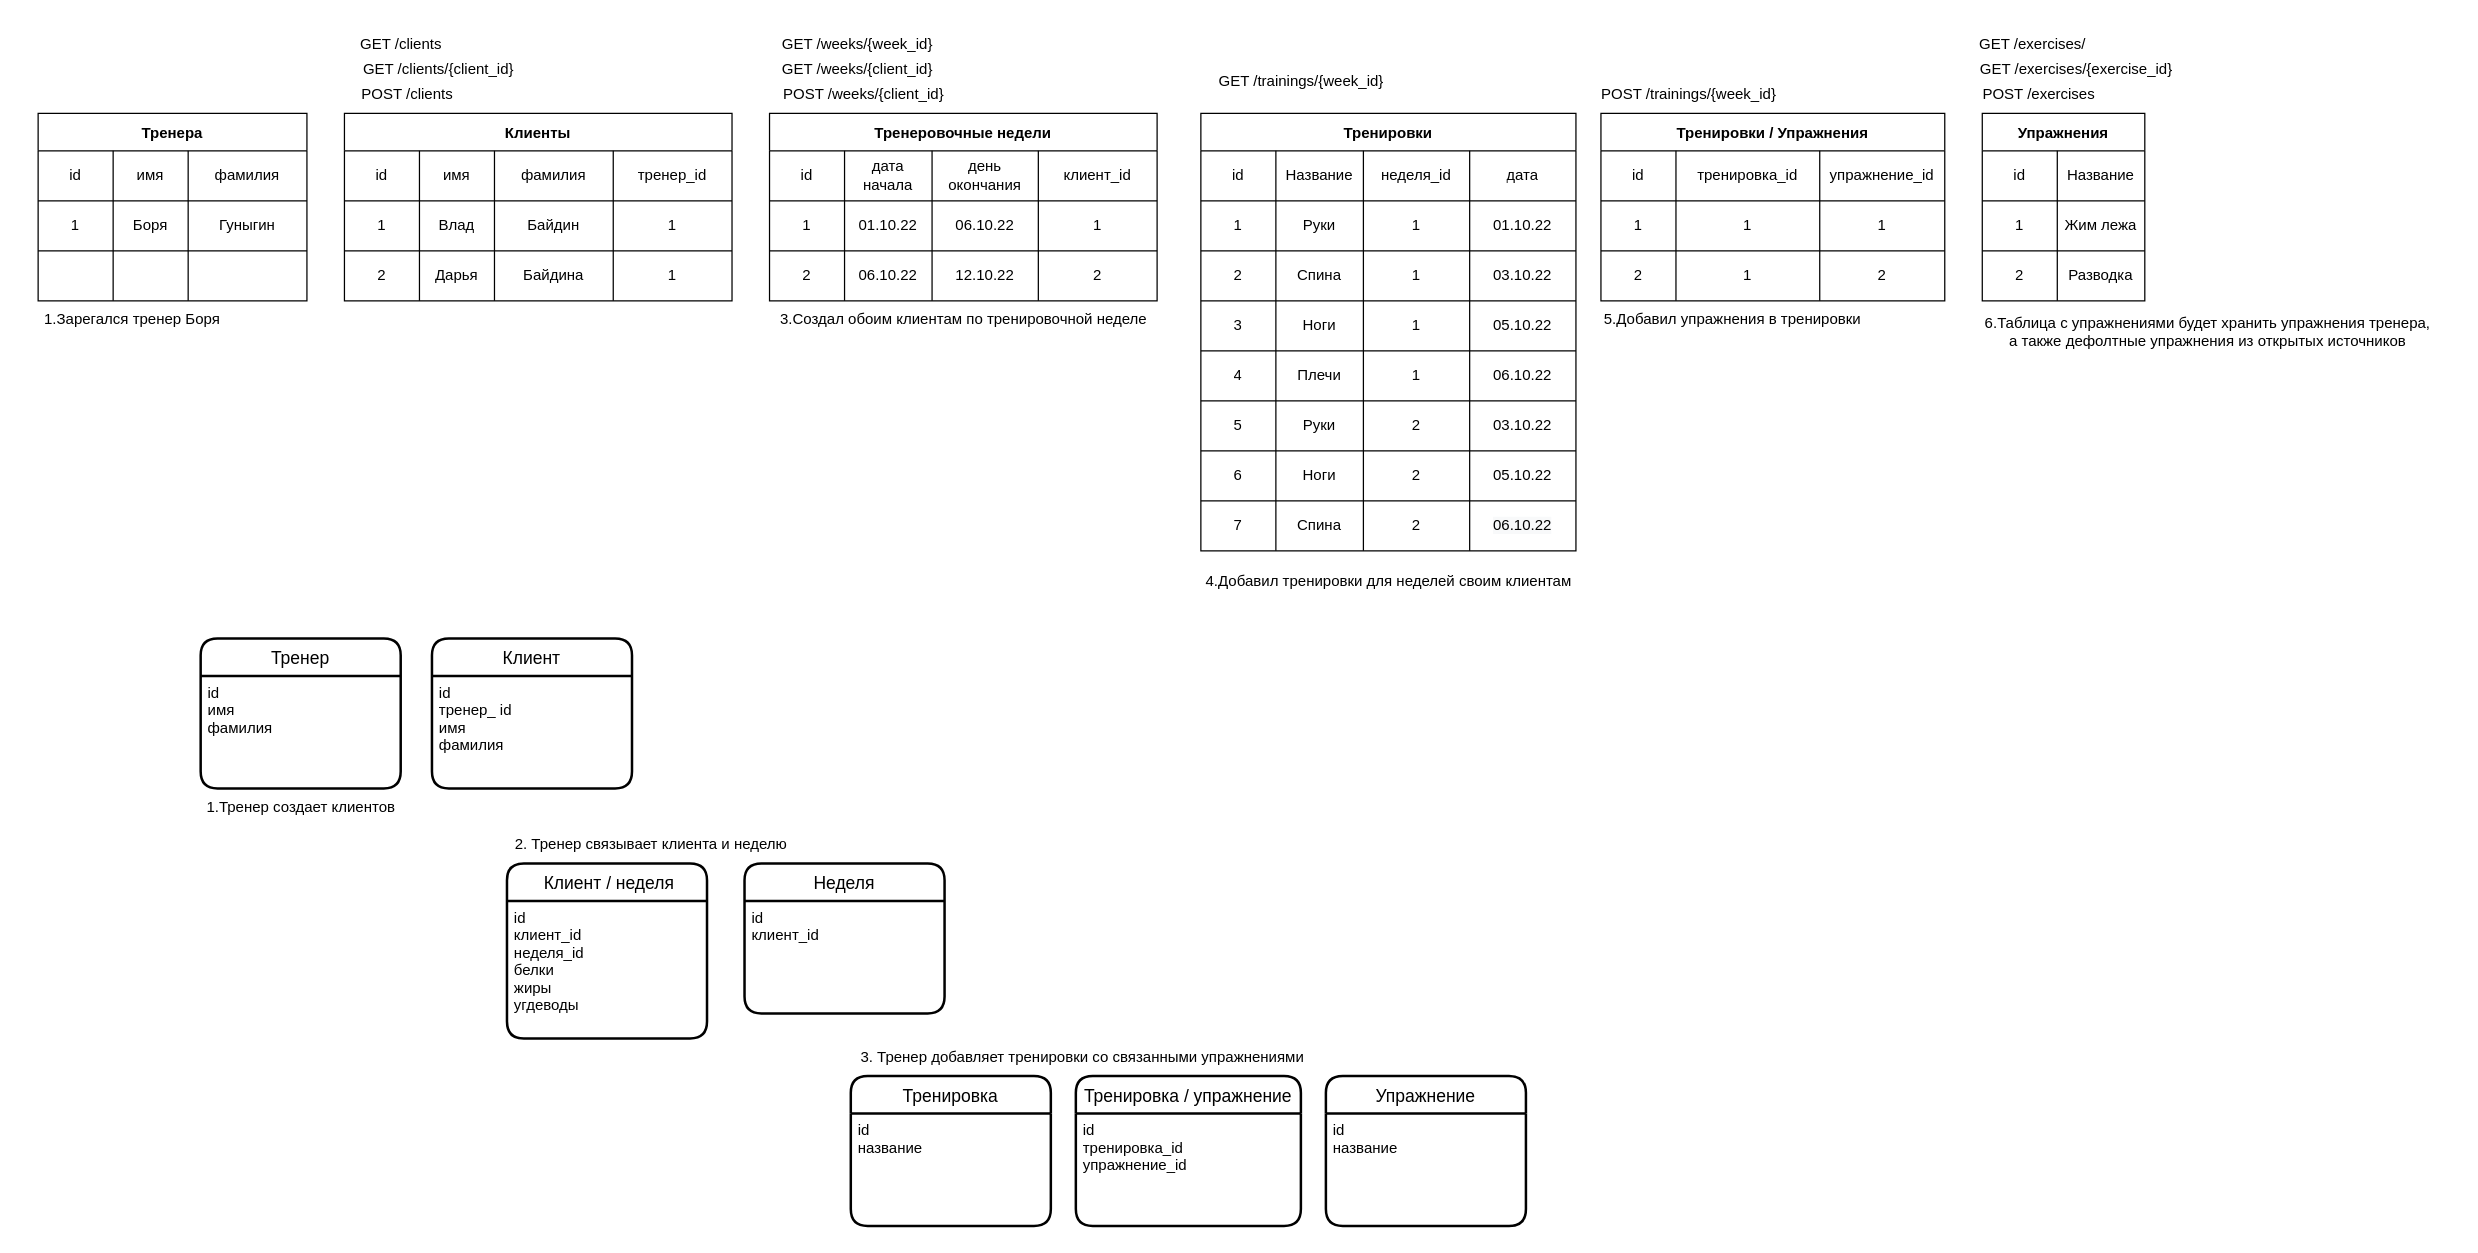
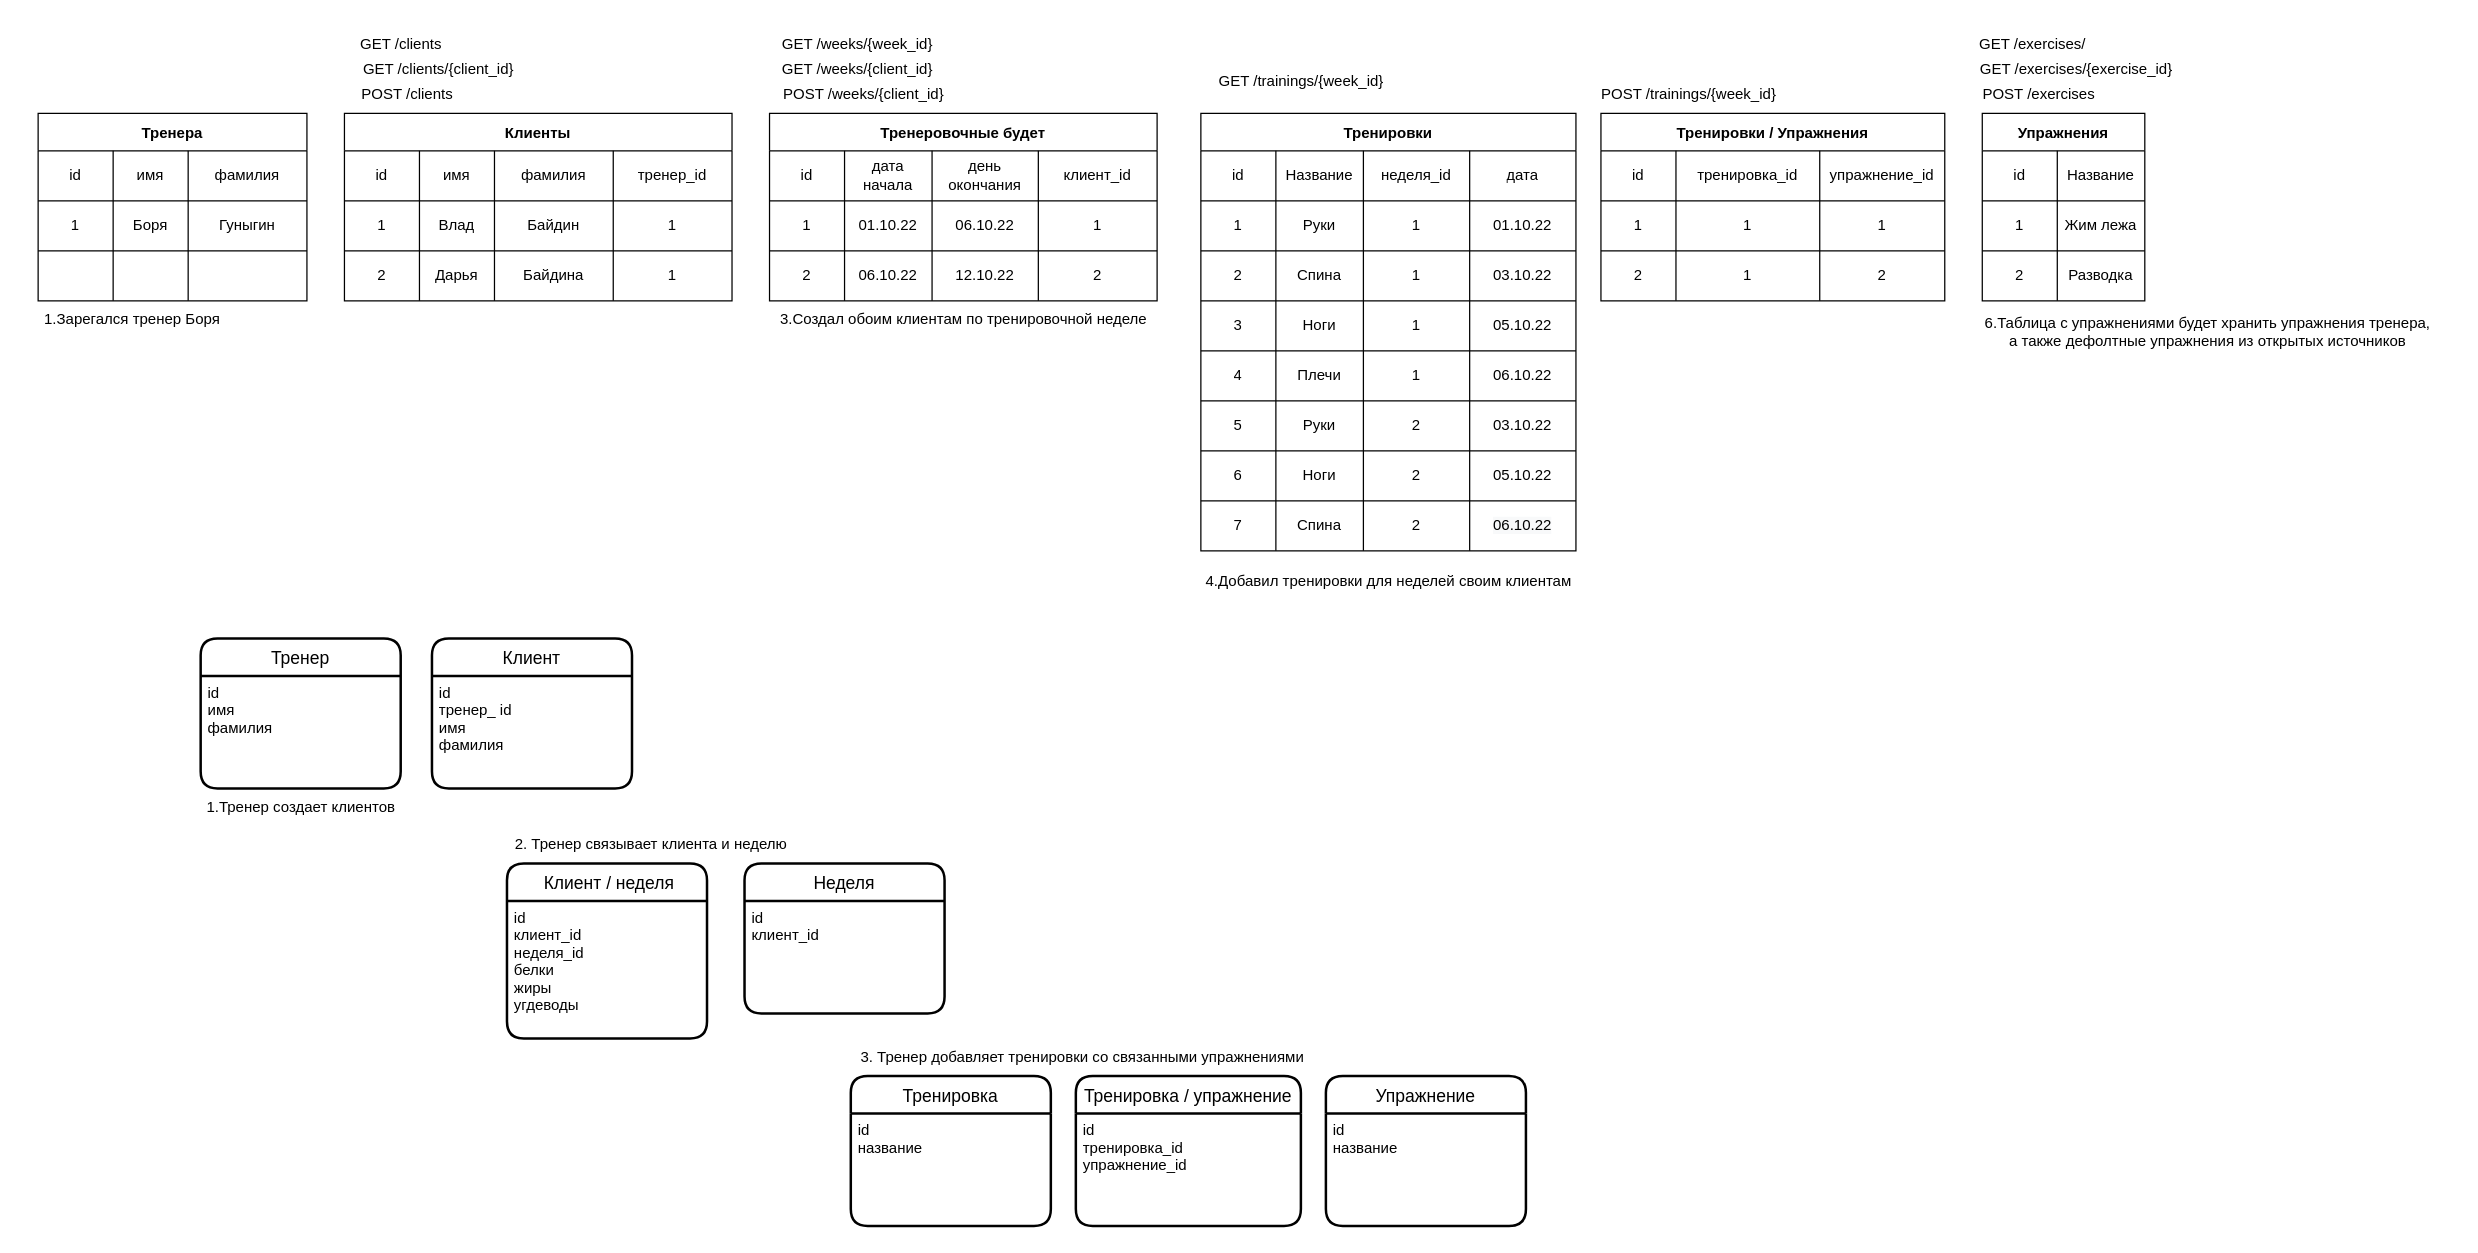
- <mxCell id="48" value="Тренеровочные недели" style="shape=table;startSize=30;container=1;collapsible=0;childLayout=tableLayout;fontStyle=1;align=center;" vertex="1" parent="1"><mxGeometry x="615" y="90" width="310" height="150" as="geometry" /></mxCell>
+ <mxCell id="48" value="Тренеровочные будет" style="shape=table;startSize=30;container=1;collapsible=0;childLayout=tableLayout;fontStyle=1;align=center;" vertex="1" parent="1"><mxGeometry x="615" y="90" width="310" height="150" as="geometry" /></mxCell>
- <mxCell id="131" value="5.Добавил упражнения в тренировки" style="text;html=1;resizable=0;autosize=1;align=center;verticalAlign=middle;points=[];fillColor=none;strokeColor=none;rounded=0;" vertex="1" parent="1"><mxGeometry x="1270" y="240" width="230" height="30" as="geometry" /></mxCell>
